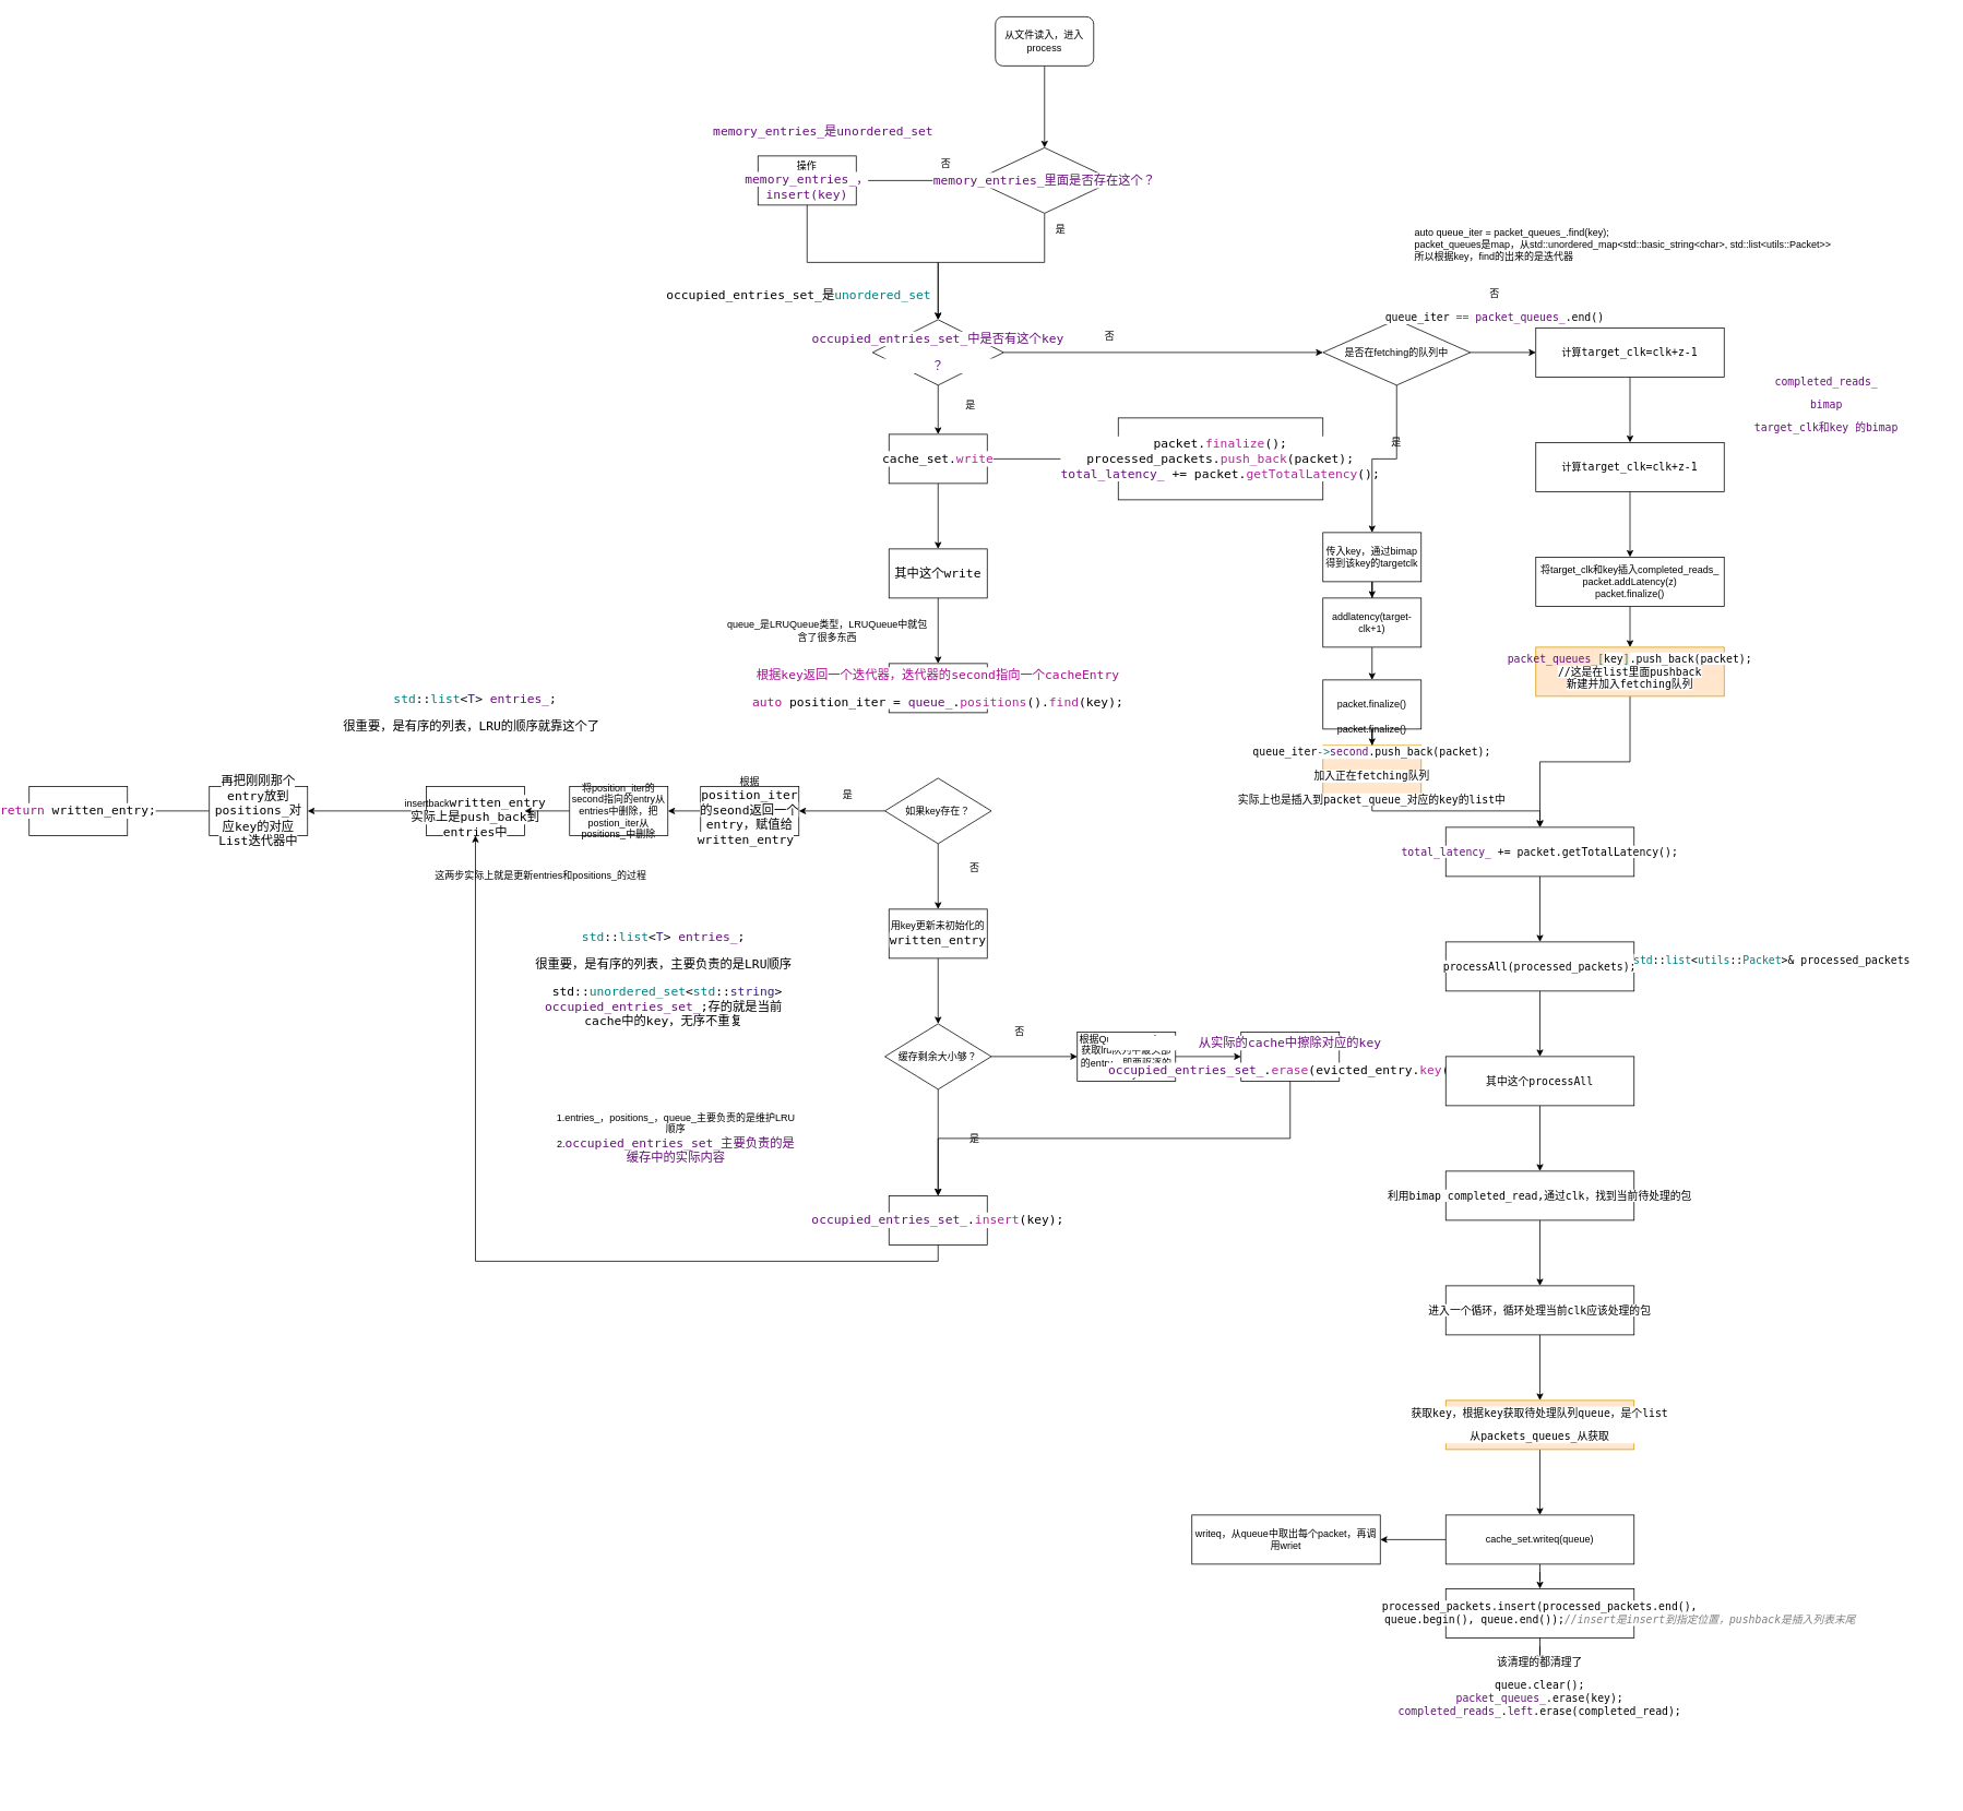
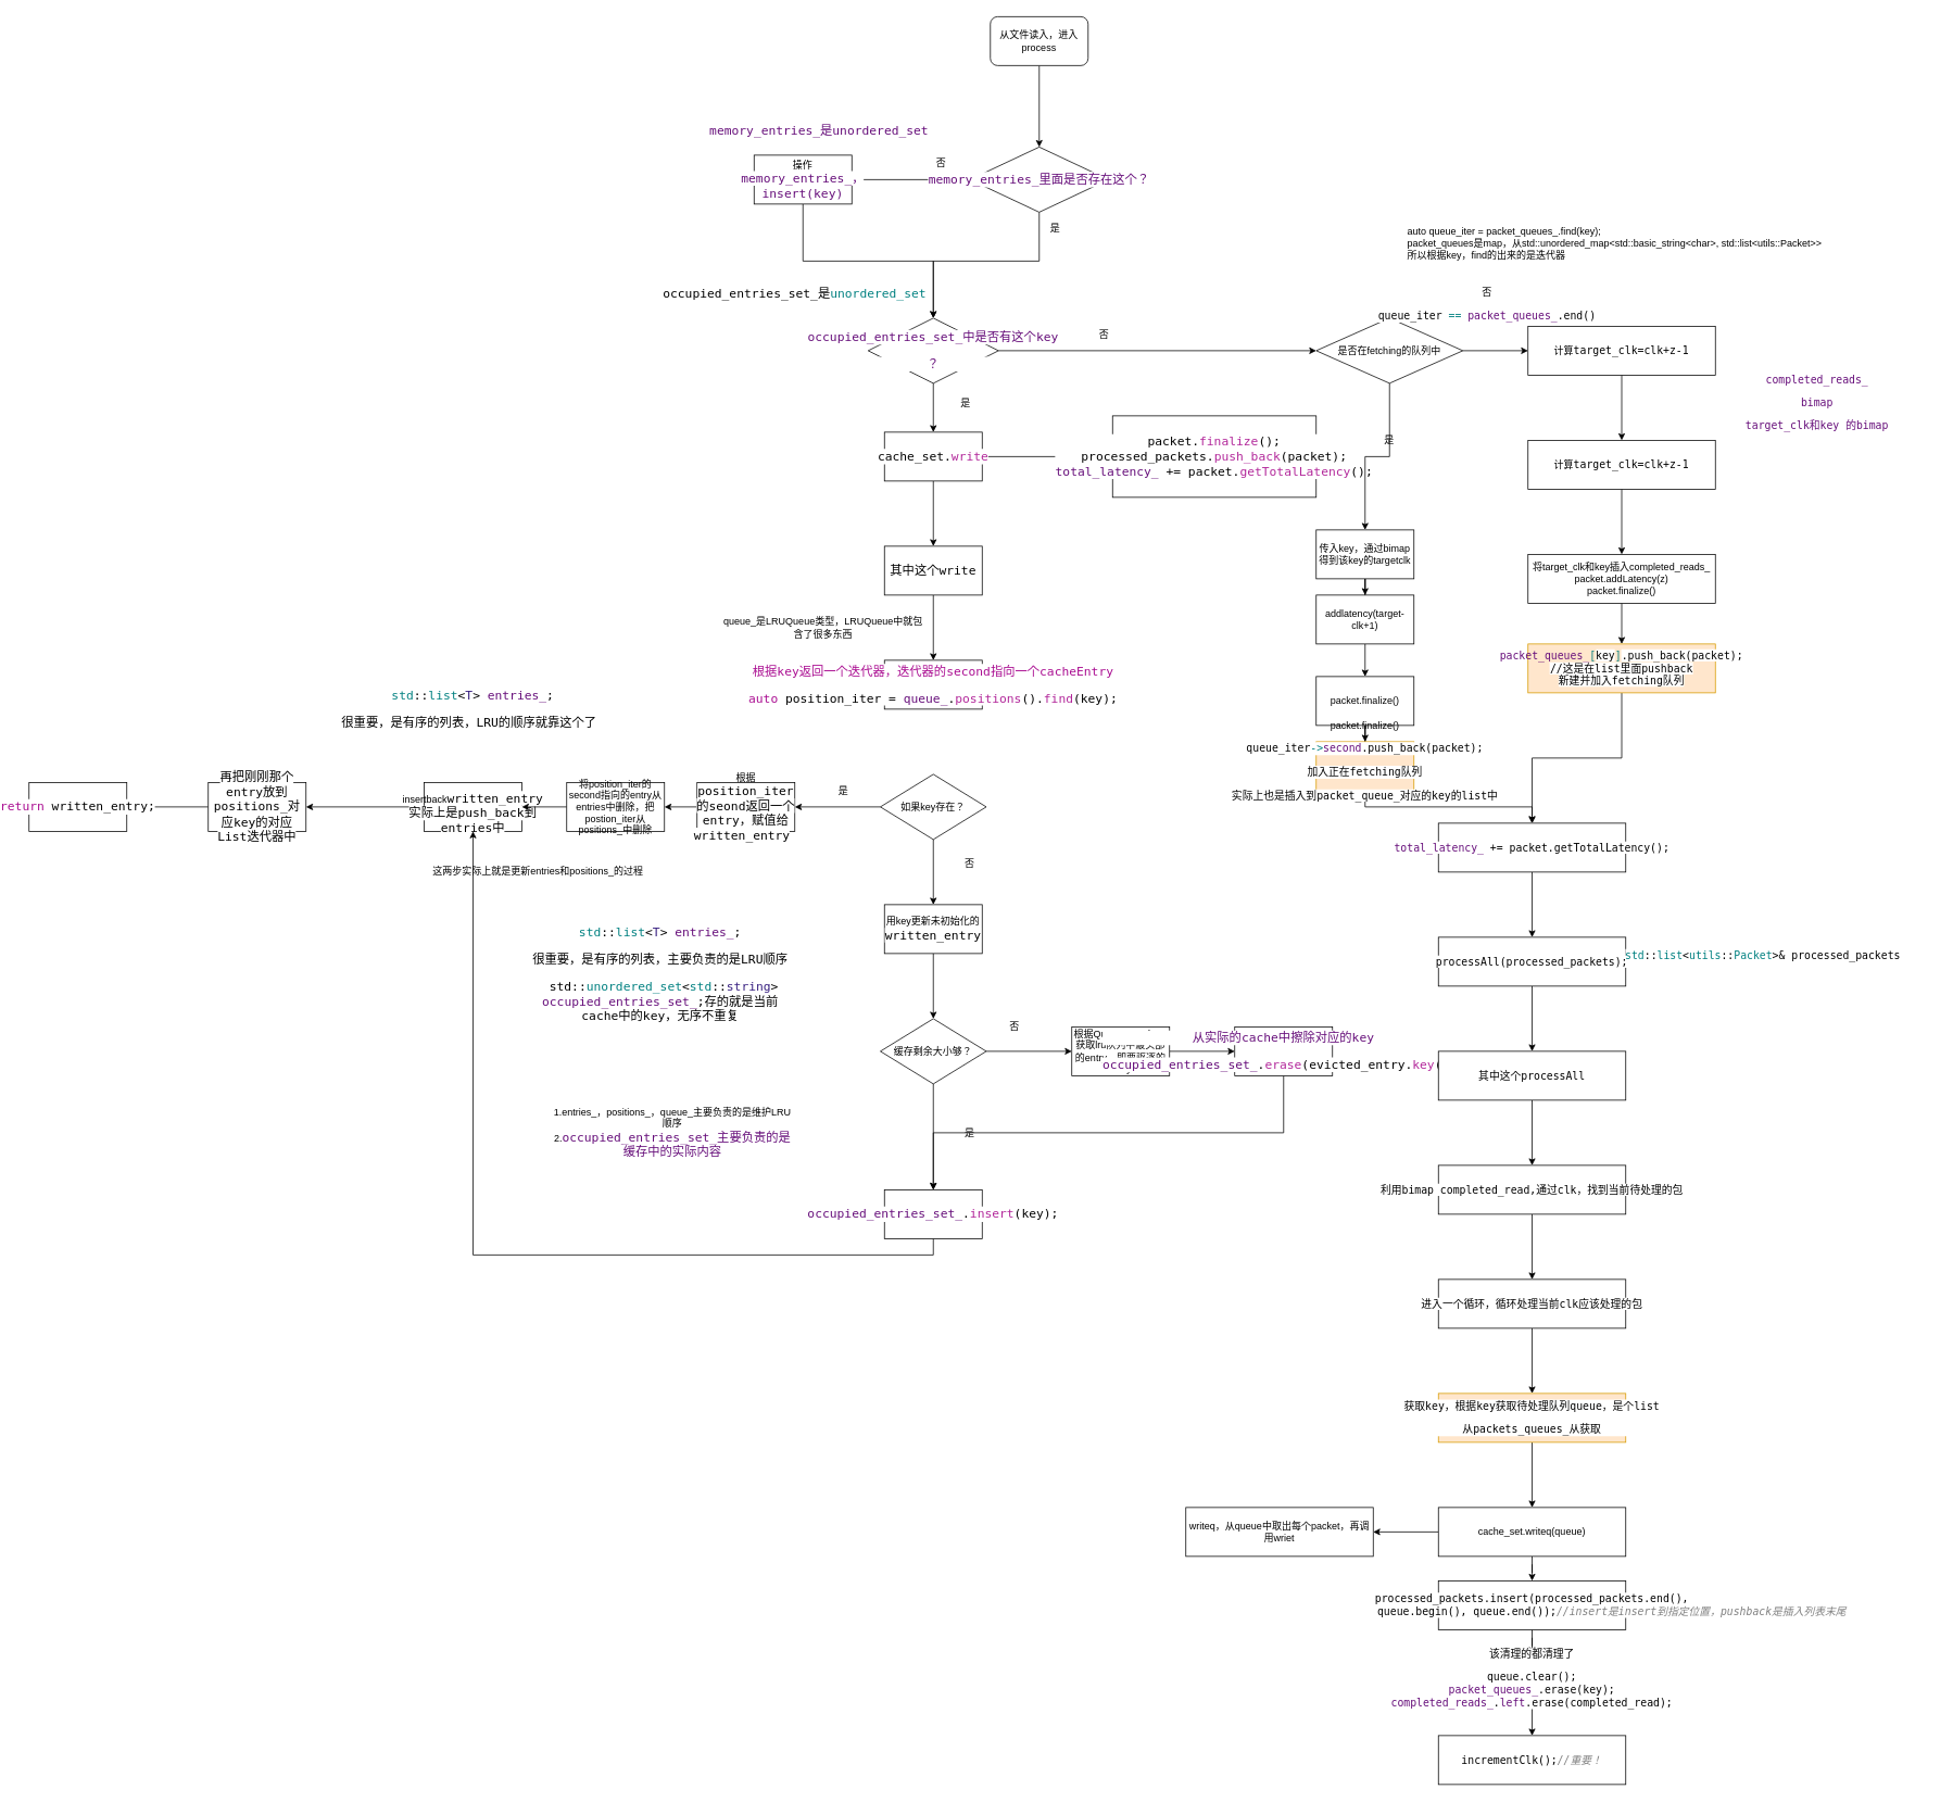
+ <mxCell id="87" value="" style="edgeStyle=orthogonalEdgeStyle;rounded=0;orthogonalLoop=1;jettySize=auto;html=1;" edge="1" parent="1" source="88" target="89"><mxGeometry relative="1" as="geometry" /></mxCell>
+ <mxCell id="89" value="&lt;pre style=&quot;background-color: rgb(255 , 255 , 255) ; font-family: &amp;#34;jetbrains mono&amp;#34; , monospace ; font-size: 9.8pt&quot;&gt;&lt;pre style=&quot;font-family: &amp;#34;jetbrains mono&amp;#34; , monospace ; font-size: 9.8pt&quot;&gt;&lt;pre style=&quot;font-family: &amp;#34;jetbrains mono&amp;#34; , monospace ; font-size: 9.8pt&quot;&gt;incrementClk();&lt;span style=&quot;color: rgb(128 , 128 , 128) ; font-style: italic&quot;&gt;//&lt;/span&gt;&lt;span style=&quot;color: rgb(128 , 128 , 128) ; font-style: italic ; font-family: , monospace&quot;&gt;重要！&lt;/span&gt;&lt;/pre&gt;&lt;/pre&gt;&lt;/pre&gt;" style="rounded=0;whiteSpace=wrap;html=1;" vertex="1" parent="1"><mxGeometry x="1750" y="2130" width="230" height="60" as="geometry" /></mxCell>
